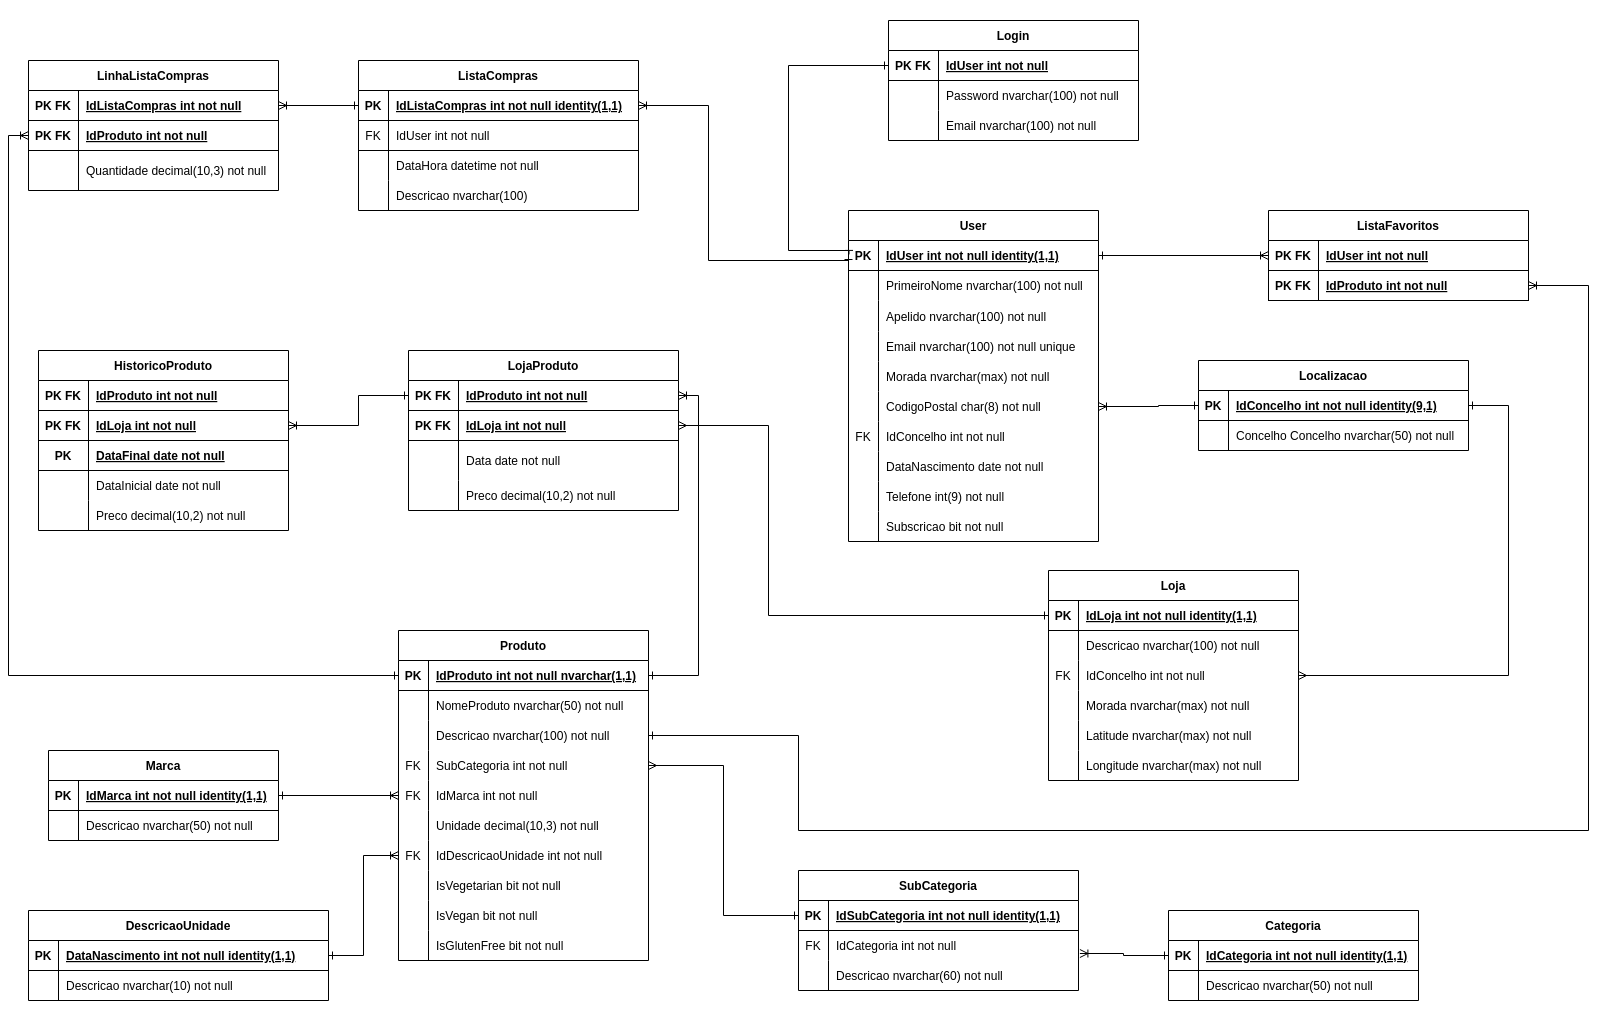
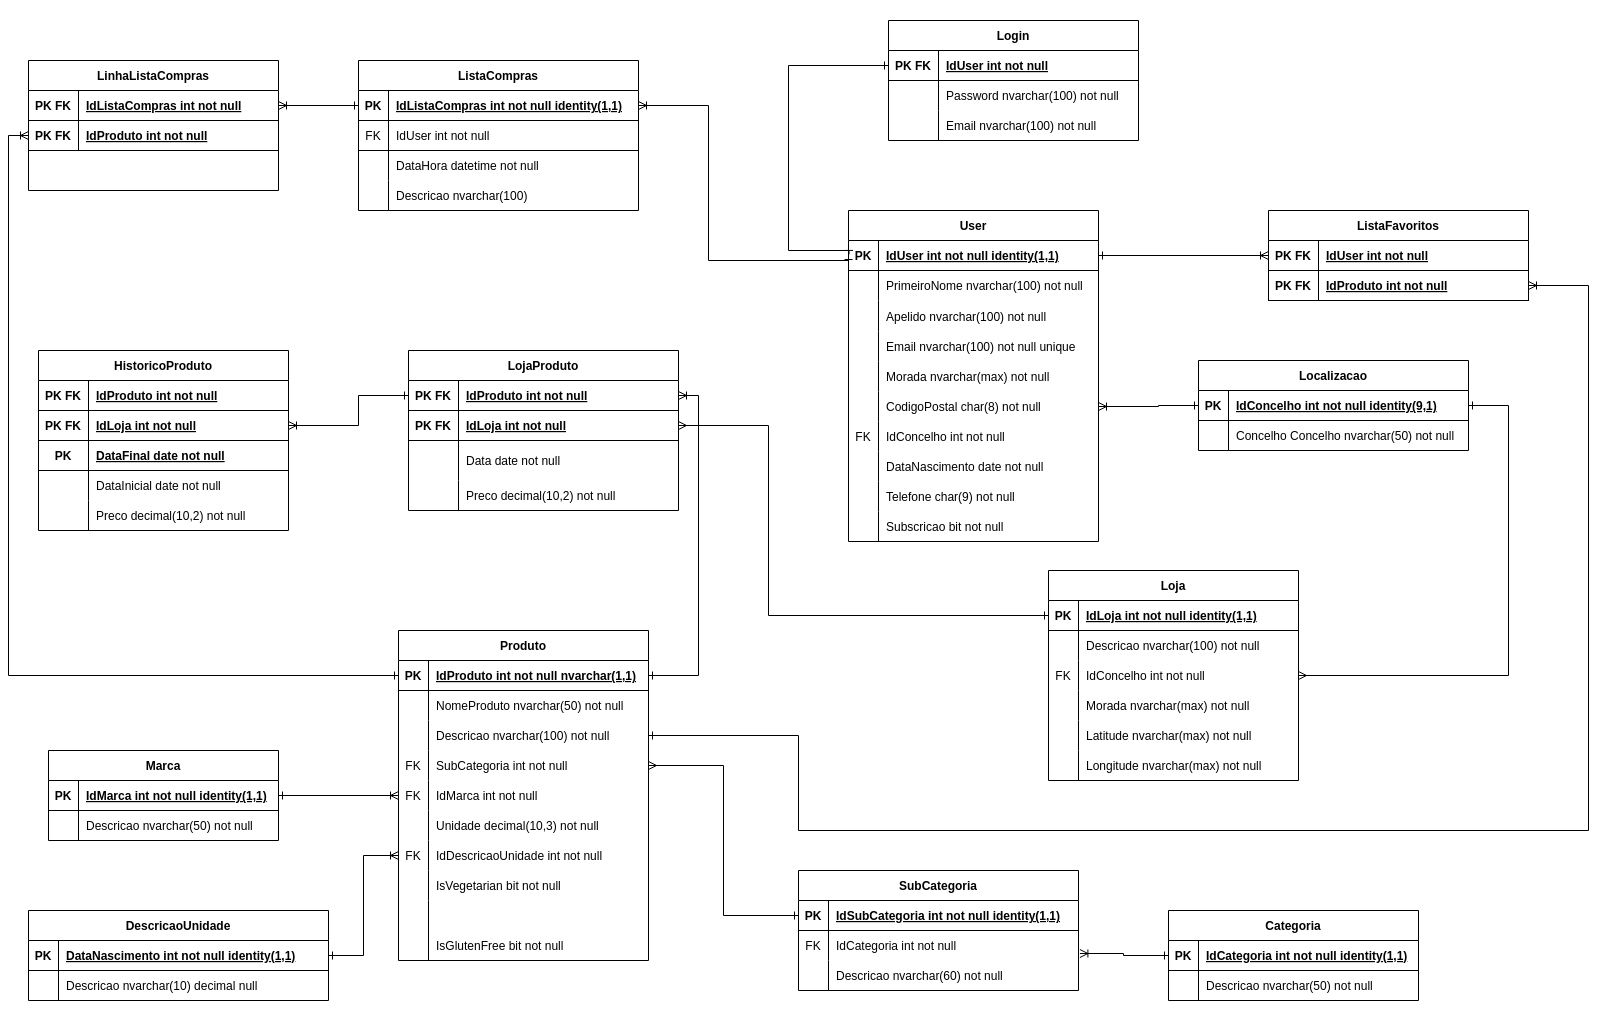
- <mxCell id="178" value="Quantidade decimal(10,3) not null" style="shape=partialRectangle;overflow=hidden;connectable=0;fillColor=none;top=0;left=0;bottom=0;right=0;align=left;spacingLeft=6;" parent="176" vertex="1"><mxGeometry x="50" width="200" height="40" as="geometry"><mxRectangle width="200" height="40" as="alternateBounds" /></mxGeometry></mxCell>
- <mxCell id="133" value="Telefone int(9) not null" style="shape=partialRectangle;overflow=hidden;connectable=0;fillColor=none;top=0;left=0;bottom=0;right=0;align=left;spacingLeft=6;" parent="131" vertex="1"><mxGeometry x="30" width="220" height="30" as="geometry"><mxRectangle width="220" height="30" as="alternateBounds" /></mxGeometry></mxCell>
+ <mxCell id="133" value="Telefone char(9) not null" style="shape=partialRectangle;overflow=hidden;connectable=0;fillColor=none;top=0;left=0;bottom=0;right=0;align=left;spacingLeft=6;" parent="131" vertex="1"><mxGeometry x="30" width="220" height="30" as="geometry"><mxRectangle width="220" height="30" as="alternateBounds" /></mxGeometry></mxCell>
- <mxCell id="42" value="IsVegan bit not null" style="shape=partialRectangle;overflow=hidden;connectable=0;fillColor=none;top=0;left=0;bottom=0;right=0;align=left;spacingLeft=6;" parent="40" vertex="1"><mxGeometry x="30" width="220" height="30" as="geometry"><mxRectangle width="220" height="30" as="alternateBounds" /></mxGeometry></mxCell>
- <mxCell id="206" value="Descricao nvarchar(10) not null" style="shape=partialRectangle;overflow=hidden;connectable=0;fillColor=none;top=0;left=0;bottom=0;right=0;align=left;spacingLeft=6;" parent="204" vertex="1"><mxGeometry x="30" width="270" height="30" as="geometry"><mxRectangle width="270" height="30" as="alternateBounds" /></mxGeometry></mxCell>
+ <mxCell id="206" value="Descricao nvarchar(10) decimal null" style="shape=partialRectangle;overflow=hidden;connectable=0;fillColor=none;top=0;left=0;bottom=0;right=0;align=left;spacingLeft=6;" parent="204" vertex="1"><mxGeometry x="30" width="270" height="30" as="geometry"><mxRectangle width="270" height="30" as="alternateBounds" /></mxGeometry></mxCell>
